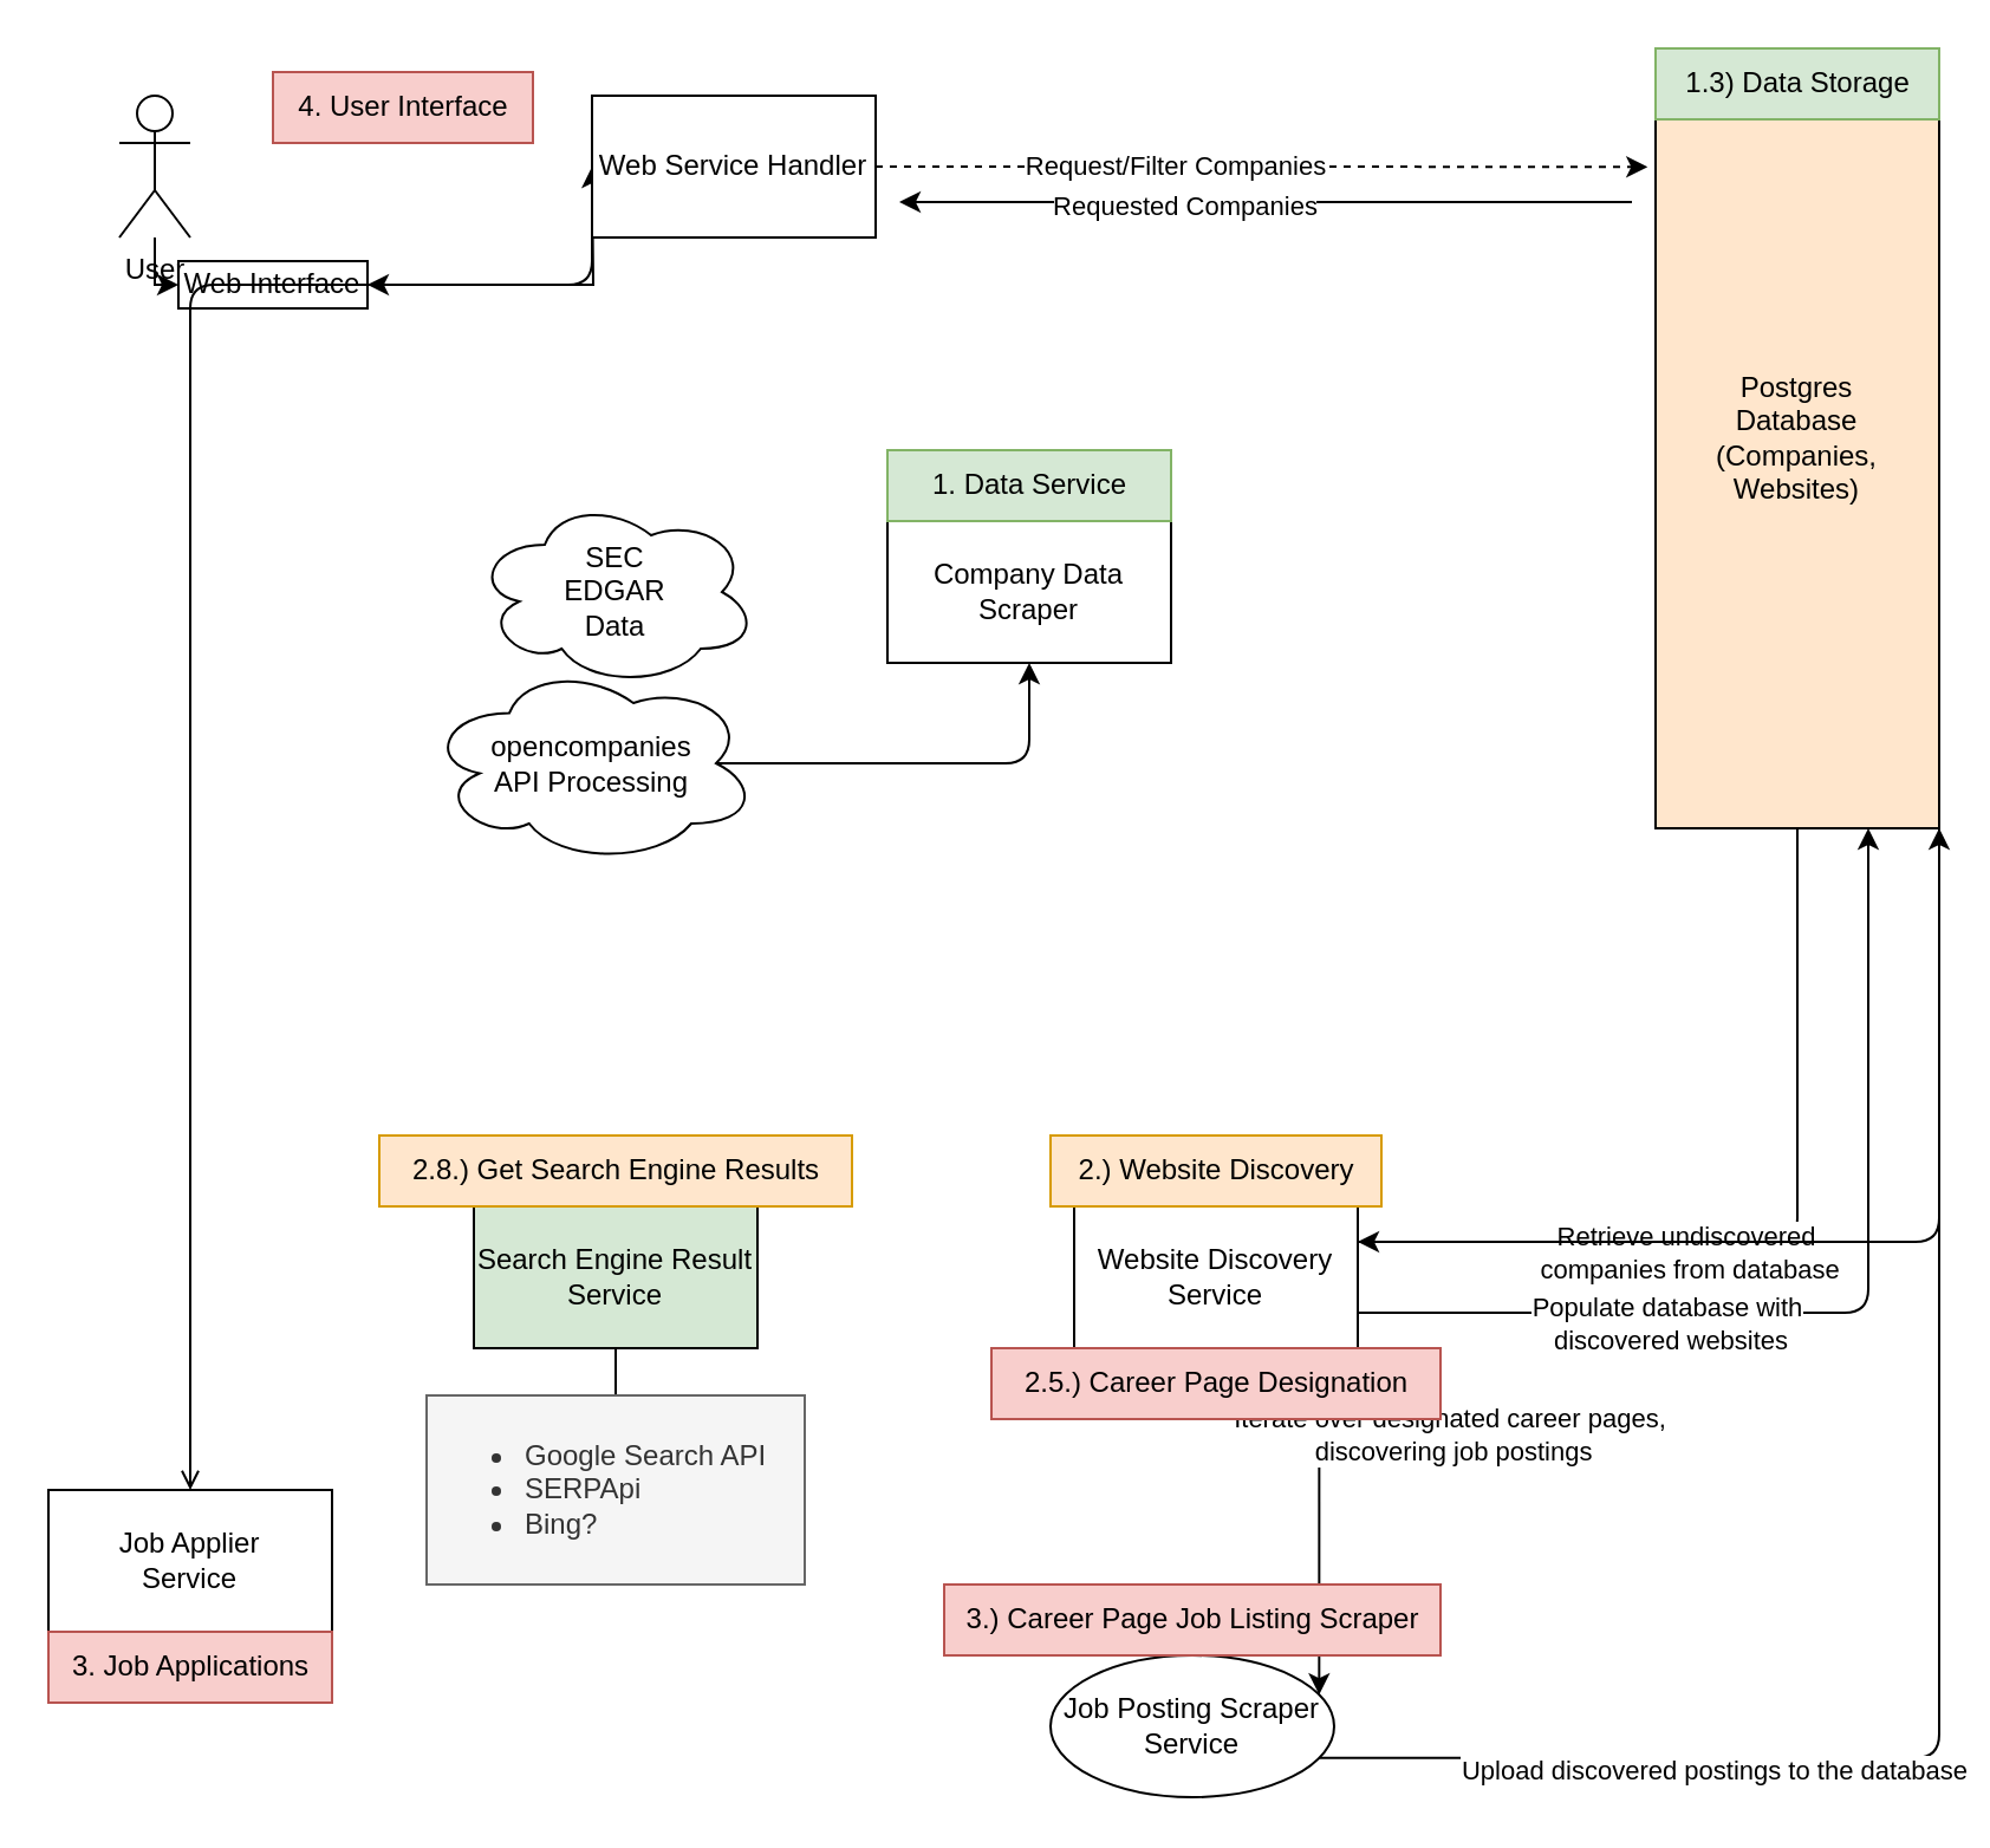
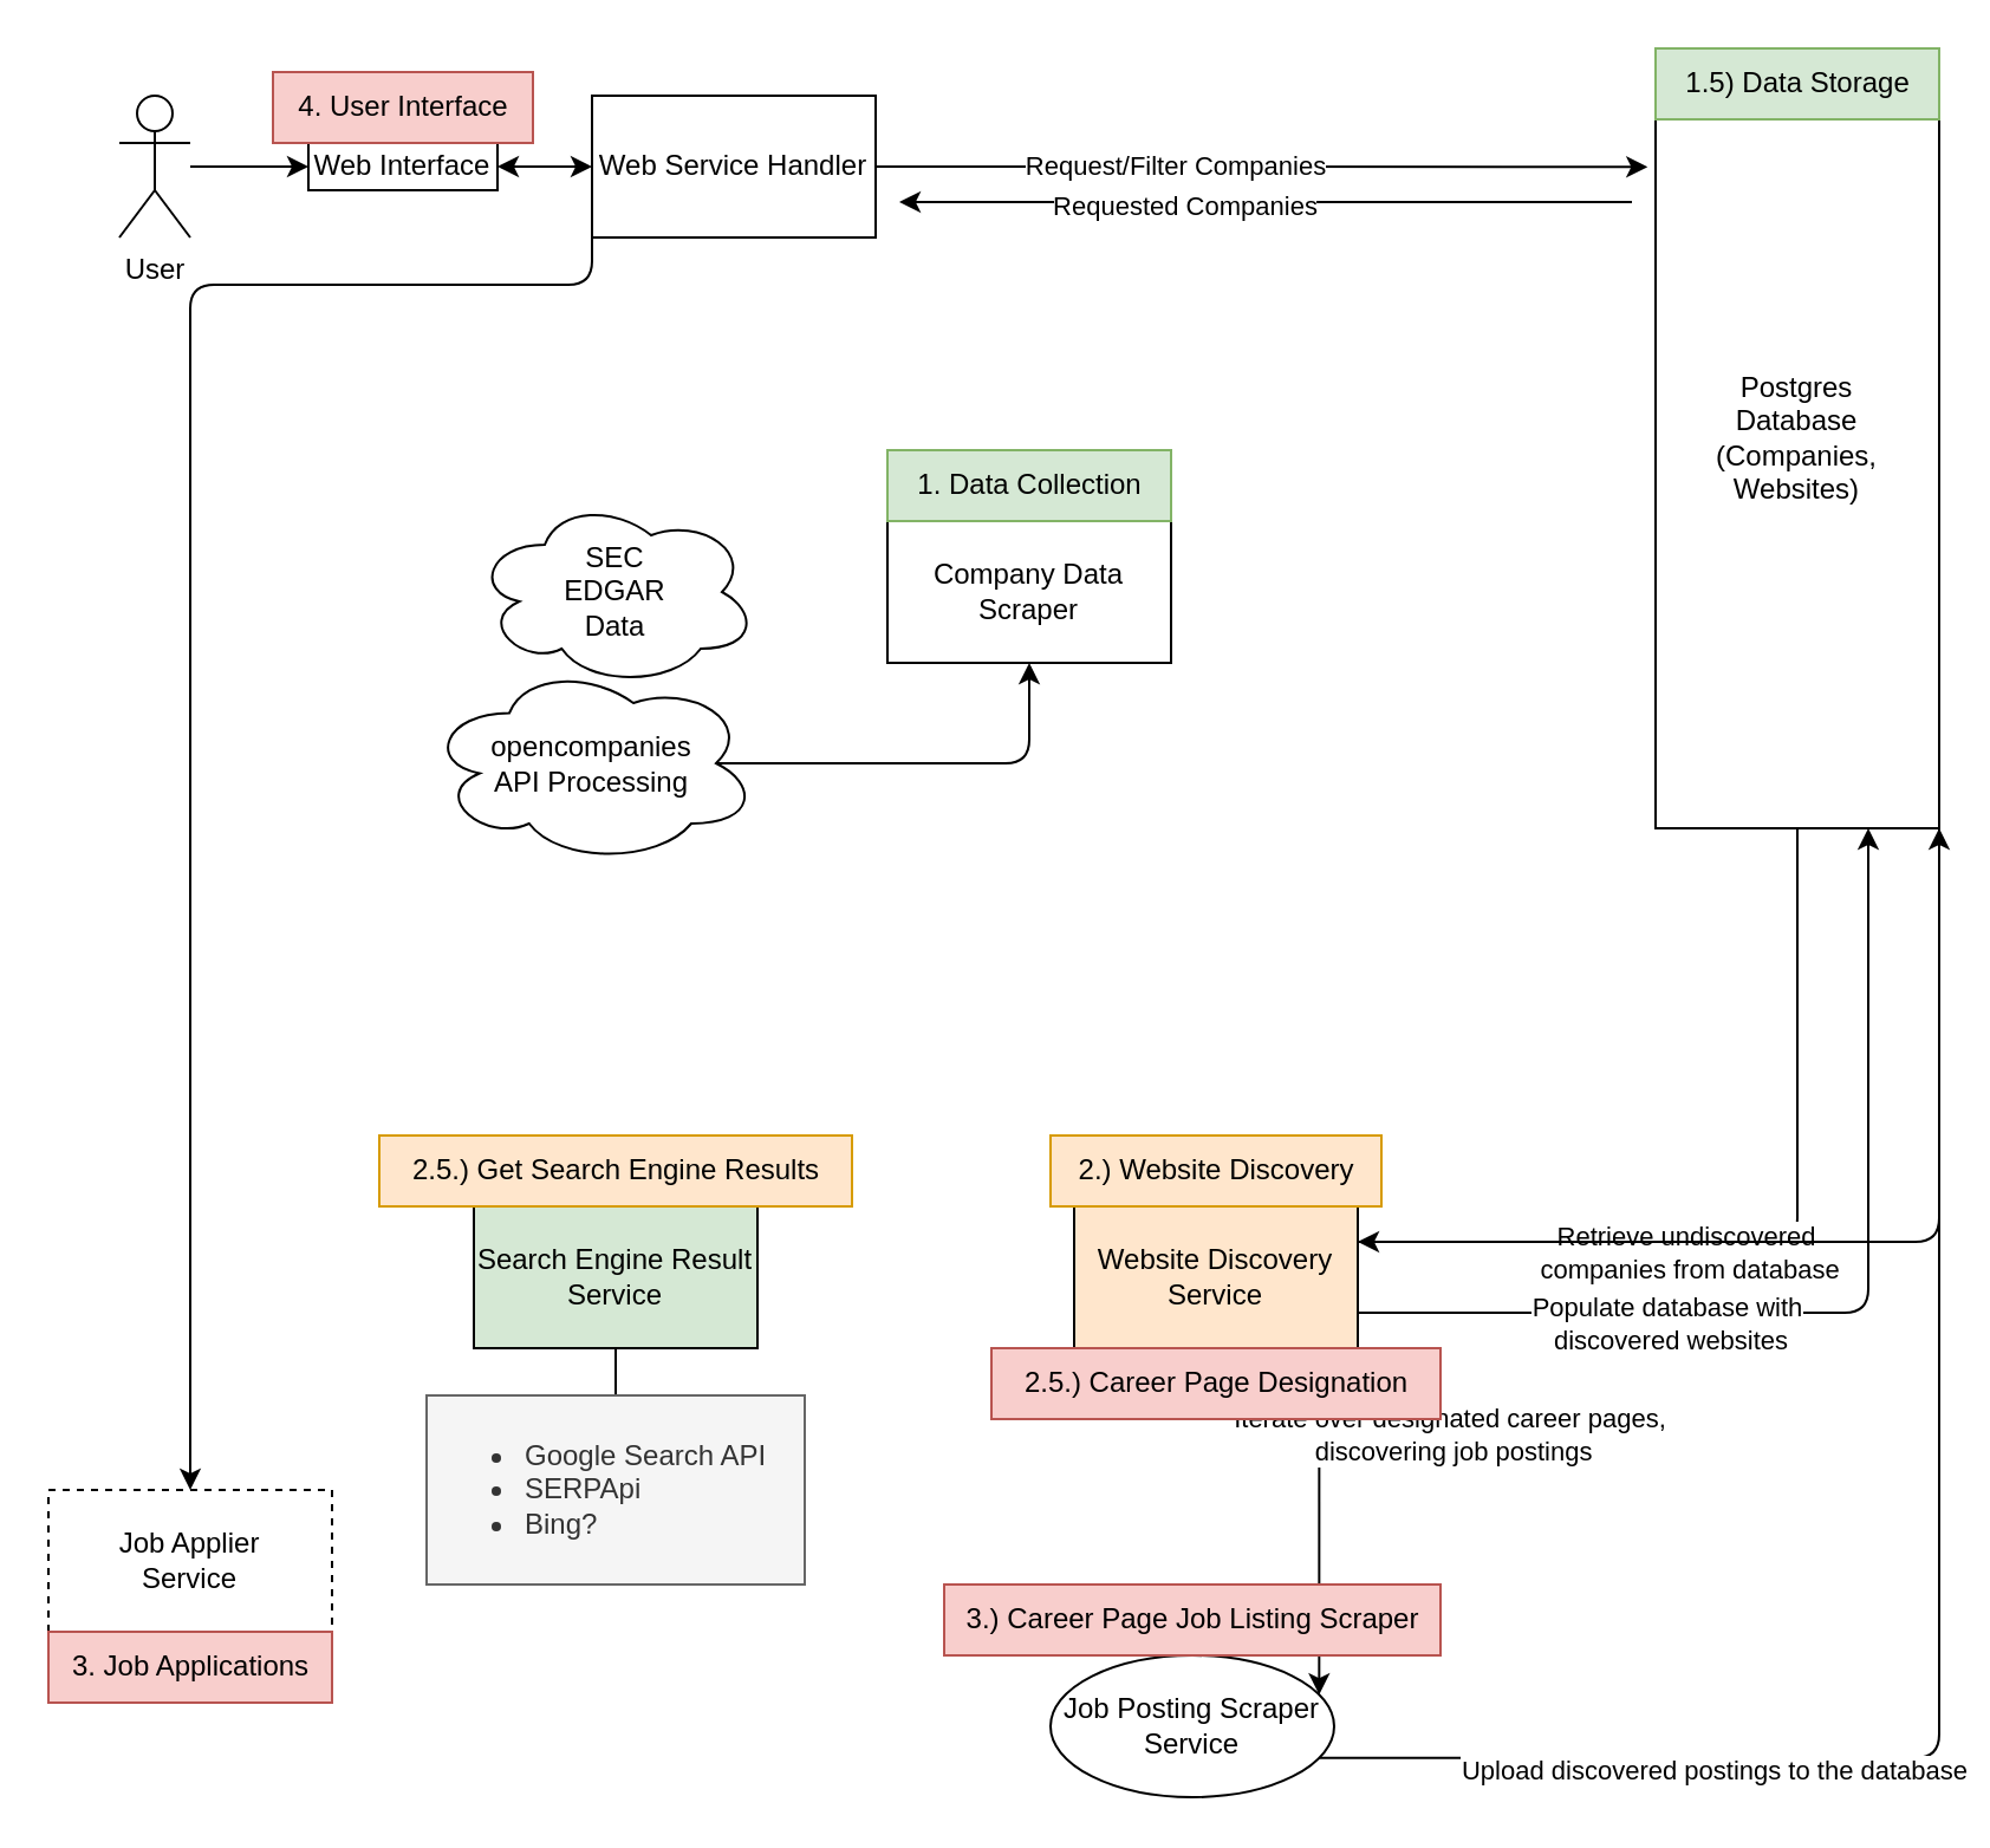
- <mxCell id="29" value="1.3) Data Storage" style="text;html=1;align=center;verticalAlign=middle;resizable=0;points=[];autosize=1;strokeColor=#82b366;fillColor=#d5e8d4;" vertex="1" parent="1"><mxGeometry x="700" y="20" width="120" height="30" as="geometry" /></mxCell>
+ <mxCell id="29" value="1.5) Data Storage" style="text;html=1;align=center;verticalAlign=middle;resizable=0;points=[];autosize=1;strokeColor=#82b366;fillColor=#d5e8d4;" vertex="1" parent="1"><mxGeometry x="700" y="20" width="120" height="30" as="geometry" /></mxCell>
- <mxCell id="13" style="edgeStyle=orthogonalEdgeStyle;rounded=0;orthogonalLoop=1;jettySize=auto;html=1;entryX=-0.028;entryY=0.152;entryDx=0;entryDy=0;entryPerimeter=0;dashed=1;" edge="1" parent="1" source="16" target="12"><mxGeometry relative="1" as="geometry" /></mxCell>
+ <mxCell id="13" style="edgeStyle=orthogonalEdgeStyle;rounded=0;orthogonalLoop=1;jettySize=auto;html=1;entryX=-0.028;entryY=0.152;entryDx=0;entryDy=0;entryPerimeter=0;" edge="1" parent="1" source="16" target="12"><mxGeometry relative="1" as="geometry" /></mxCell>
- <mxCell id="3" value="Web Interface" style="rounded=0;whiteSpace=wrap;html=1;" vertex="1" parent="1"><mxGeometry x="75" y="110" width="80" height="20" as="geometry" /></mxCell>
+ <mxCell id="3" value="Web Interface" style="rounded=0;whiteSpace=wrap;html=1;" vertex="1" parent="1"><mxGeometry x="130" y="60" width="80" height="20" as="geometry" /></mxCell>
- <mxCell id="12" value="Postgres&lt;br&gt;Database&lt;br&gt;(Companies, Websites)" style="rounded=0;whiteSpace=wrap;html=1;fillColor=#ffe6cc;" vertex="1" parent="1"><mxGeometry x="700" y="20" width="120" height="330" as="geometry" /></mxCell>
+ <mxCell id="12" value="Postgres&lt;br&gt;Database&lt;br&gt;(Companies, Websites)" style="rounded=0;whiteSpace=wrap;html=1;" vertex="1" parent="1"><mxGeometry x="700" y="20" width="120" height="330" as="geometry" /></mxCell>
- <mxCell id="25" value="1. Data Service" style="text;html=1;align=center;verticalAlign=middle;resizable=0;points=[];autosize=1;strokeColor=#82b366;fillColor=#d5e8d4;" vertex="1" parent="1"><mxGeometry x="375" y="190" width="120" height="30" as="geometry" /></mxCell>
+ <mxCell id="25" value="1. Data Collection" style="text;html=1;align=center;verticalAlign=middle;resizable=0;points=[];autosize=1;strokeColor=#82b366;fillColor=#d5e8d4;" vertex="1" parent="1"><mxGeometry x="375" y="190" width="120" height="30" as="geometry" /></mxCell>
- <mxCell id="36" value="2.8.) Get Search Engine Results&lt;br&gt;" style="text;html=1;align=center;verticalAlign=middle;resizable=0;points=[];autosize=1;strokeColor=#d79b00;fillColor=#ffe6cc;" vertex="1" parent="1"><mxGeometry x="160" y="480" width="200" height="30" as="geometry" /></mxCell>
+ <mxCell id="36" value="2.5.) Get Search Engine Results&lt;br&gt;" style="text;html=1;align=center;verticalAlign=middle;resizable=0;points=[];autosize=1;strokeColor=#d79b00;fillColor=#ffe6cc;" vertex="1" parent="1"><mxGeometry x="160" y="480" width="200" height="30" as="geometry" /></mxCell>
- <mxCell id="18" value="Website Discovery Service" style="rounded=0;whiteSpace=wrap;html=1;" vertex="1" parent="1"><mxGeometry x="454" y="510" width="120" height="60" as="geometry" /></mxCell>
+ <mxCell id="18" value="Website Discovery Service" style="rounded=0;whiteSpace=wrap;html=1;fillColor=#ffe6cc;" vertex="1" parent="1"><mxGeometry x="454" y="510" width="120" height="60" as="geometry" /></mxCell>
- <mxCell id="15" style="edgeStyle=orthogonalEdgeStyle;orthogonalLoop=1;jettySize=auto;html=1;exitX=0;exitY=0.75;exitDx=0;exitDy=0;entryX=0.5;entryY=0;entryDx=0;entryDy=0;endArrow=open;" edge="1" parent="1" source="16" target="17"><mxGeometry relative="1" as="geometry"><Array as="points"><mxPoint x="250" y="120" /><mxPoint x="80" y="120" /></Array></mxGeometry></mxCell>
+ <mxCell id="15" style="edgeStyle=orthogonalEdgeStyle;orthogonalLoop=1;jettySize=auto;html=1;exitX=0;exitY=0.75;exitDx=0;exitDy=0;entryX=0.5;entryY=0;entryDx=0;entryDy=0;" edge="1" parent="1" source="16" target="17"><mxGeometry relative="1" as="geometry"><Array as="points"><mxPoint x="250" y="120" /><mxPoint x="80" y="120" /></Array></mxGeometry></mxCell>
- <mxCell id="17" value="Job Applier&lt;br&gt;Service" style="rounded=0;whiteSpace=wrap;html=1;" vertex="1" parent="1"><mxGeometry x="20" y="630" width="120" height="60" as="geometry" /></mxCell>
+ <mxCell id="17" value="Job Applier&lt;br&gt;Service" style="rounded=0;whiteSpace=wrap;html=1;dashed=1;" vertex="1" parent="1"><mxGeometry x="20" y="630" width="120" height="60" as="geometry" /></mxCell>
